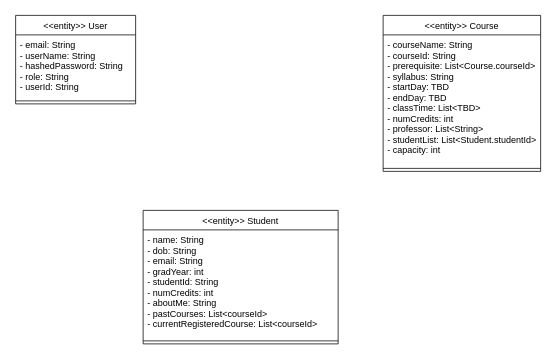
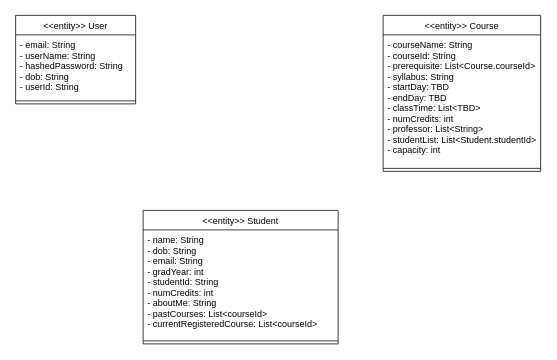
- <mxCell id="3" value="- email: String&#10;- userName: String&#10;- hashedPassword: String&#10;- role: String&#10;- userId: String" style="text;strokeColor=none;fillColor=none;align=left;verticalAlign=top;spacingLeft=4;spacingRight=4;overflow=hidden;rotatable=0;points=[[0,0.5],[1,0.5]];portConstraint=eastwest;" vertex="1" parent="2"><mxGeometry y="26" width="160" height="84" as="geometry" /></mxCell>
+ <mxCell id="3" value="- email: String&#10;- userName: String&#10;- hashedPassword: String&#10;- dob: String&#10;- userId: String" style="text;strokeColor=none;fillColor=none;align=left;verticalAlign=top;spacingLeft=4;spacingRight=4;overflow=hidden;rotatable=0;points=[[0,0.5],[1,0.5]];portConstraint=eastwest;" vertex="1" parent="2"><mxGeometry y="26" width="160" height="84" as="geometry" /></mxCell>
